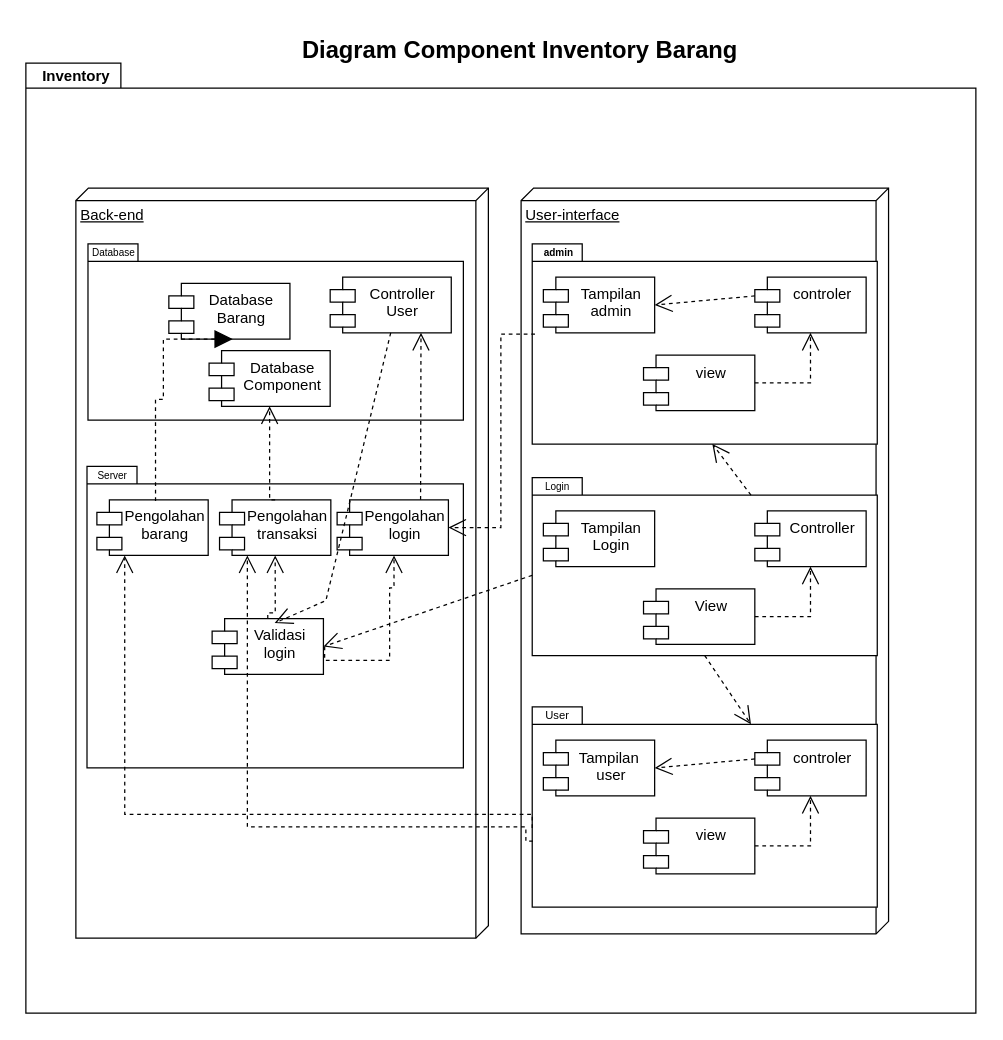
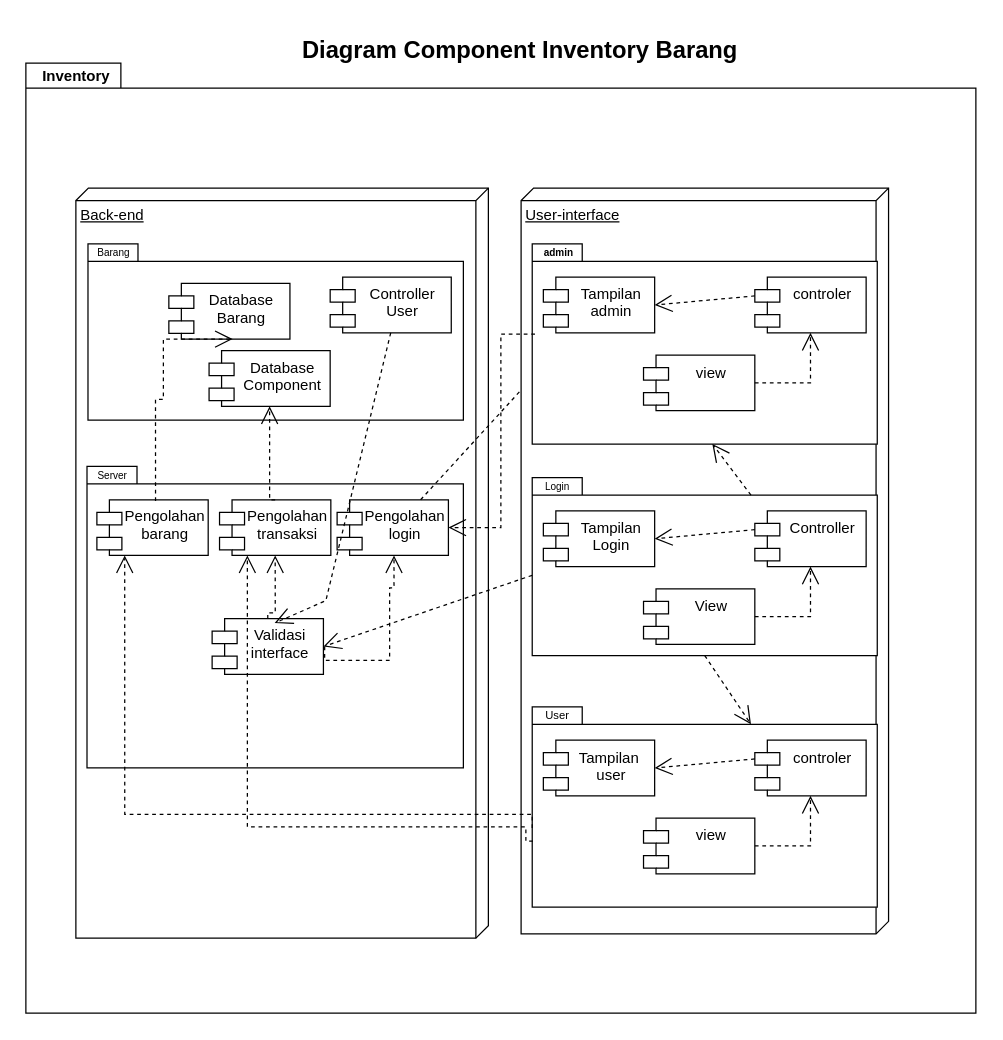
- <mxCell id="7" value="&lt;font style=&quot;font-size: 8px;&quot;&gt;Database&lt;/font&gt;" style="text;html=1;align=center;verticalAlign=middle;resizable=0;points=[];autosize=1;strokeColor=none;fillColor=none;" parent="5" vertex="1"><mxGeometry width="60" height="30" as="geometry" /></mxCell>
+ <mxCell id="7" value="&lt;font style=&quot;font-size: 8px;&quot;&gt;Barang&lt;/font&gt;" style="text;html=1;align=center;verticalAlign=middle;resizable=0;points=[];autosize=1;strokeColor=none;fillColor=none;" parent="5" vertex="1"><mxGeometry width="60" height="30" as="geometry" /></mxCell>
- <mxCell id="20" value="" style="endArrow=block;endSize=12;dashed=1;html=1;rounded=0;entryX=0.527;entryY=1;entryDx=0;entryDy=0;exitX=0.527;exitY=0.02;exitDx=0;exitDy=0;exitPerimeter=0;edgeStyle=orthogonalEdgeStyle;entryPerimeter=0;" parent="3" source="14" target="8" edge="1"><mxGeometry width="160" relative="1" as="geometry"><mxPoint x="106.852" y="169.182" as="sourcePoint" /><mxPoint x="61.44" y="128.222" as="targetPoint" /><Array as="points"><mxPoint x="64" y="169" /><mxPoint x="70" y="169" /></Array></mxGeometry></mxCell>
+ <mxCell id="20" value="" style="endArrow=open;endSize=12;dashed=1;html=1;rounded=0;entryX=0.527;entryY=1;entryDx=0;entryDy=0;exitX=0.527;exitY=0.02;exitDx=0;exitDy=0;exitPerimeter=0;edgeStyle=orthogonalEdgeStyle;entryPerimeter=0;" parent="3" source="14" target="8" edge="1"><mxGeometry width="160" relative="1" as="geometry"><mxPoint x="106.852" y="169.182" as="sourcePoint" /><mxPoint x="61.44" y="128.222" as="targetPoint" /><Array as="points"><mxPoint x="64" y="169" /><mxPoint x="70" y="169" /></Array></mxGeometry></mxCell>
- <mxCell id="21" value="" style="endArrow=open;endSize=12;dashed=1;html=1;rounded=0;entryX=0.75;entryY=1;entryDx=0;entryDy=0;exitX=0.75;exitY=0;exitDx=0;exitDy=0;" parent="3" source="16" target="9" edge="1"><mxGeometry width="160" relative="1" as="geometry"><mxPoint x="106.852" y="320.556" as="sourcePoint" /><mxPoint x="249.321" y="320.556" as="targetPoint" /></mxGeometry></mxCell>
+ <mxCell id="21" value="" style="endArrow=open;endSize=12;dashed=1;html=1;rounded=0;exitX=0.75;exitY=0;exitDx=0;exitDy=0;" parent="3" source="16" target="26" edge="1"><mxGeometry width="160" relative="1" as="geometry"><mxPoint x="106.852" y="320.556" as="sourcePoint" /><mxPoint x="249.321" y="320.556" as="targetPoint" /></mxGeometry></mxCell>
+ <mxCell id="37" value="" style="endArrow=open;endSize=12;dashed=1;html=1;rounded=0;entryX=1;entryY=0.5;entryDx=0;entryDy=0;exitX=0;exitY=0;exitDx=0;exitDy=15;exitPerimeter=0;" parent="31" source="35" target="33" edge="1"><mxGeometry width="160" relative="1" as="geometry"><mxPoint x="195.895" y="170.073" as="sourcePoint" /><mxPoint x="115.756" y="178.977" as="targetPoint" /></mxGeometry></mxCell>
- <mxCell id="15" value="Validasi login" style="shape=module;align=left;spacingLeft=20;align=center;verticalAlign=top;whiteSpace=wrap;html=1;" parent="11" vertex="1"><mxGeometry x="108.998" y="130.738" width="89.043" height="44.522" as="geometry" /></mxCell>
+ <mxCell id="15" value="Validasi interface" style="shape=module;align=left;spacingLeft=20;align=center;verticalAlign=top;whiteSpace=wrap;html=1;" parent="11" vertex="1"><mxGeometry x="108.998" y="130.738" width="89.043" height="44.522" as="geometry" /></mxCell>
